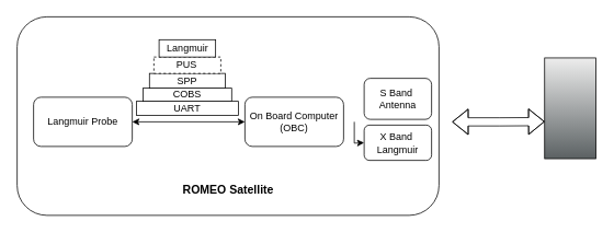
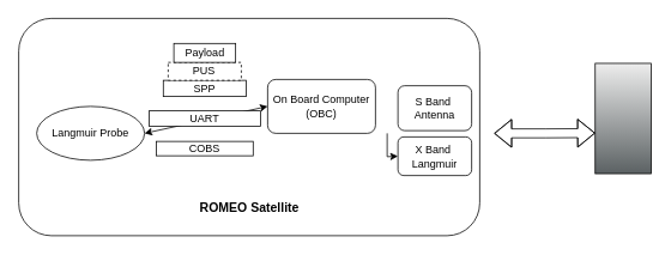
- <mxCell id="15" value="Langmuir" style="rounded=0;whiteSpace=wrap;html=1;" vertex="1" parent="1"><mxGeometry x="192.63" y="47.9" width="68.75" height="21.1" as="geometry" /></mxCell>
+ <mxCell id="15" value="Payload" style="rounded=0;whiteSpace=wrap;html=1;" vertex="1" parent="1"><mxGeometry x="192.63" y="47.9" width="68.75" height="21.1" as="geometry" /></mxCell>
- <mxCell id="11" value="COBS" style="rounded=0;whiteSpace=wrap;html=1;" vertex="1" parent="1"><mxGeometry x="173.13" y="107" width="107.75" height="16" as="geometry" /></mxCell>
+ <mxCell id="11" value="COBS" style="rounded=0;whiteSpace=wrap;html=1;" vertex="1" parent="1"><mxGeometry x="173.13" y="157" width="107.75" height="16" as="geometry" /></mxCell>
- <mxCell id="8" value="Langmuir Probe" style="rounded=1;whiteSpace=wrap;html=1;" vertex="1" parent="1"><mxGeometry x="40" y="118" width="120" height="60" as="geometry" /></mxCell>
+ <mxCell id="8" value="Langmuir Probe" style="ellipse;whiteSpace=wrap;html=1;" vertex="1" parent="1"><mxGeometry x="40" y="118" width="120" height="60" as="geometry" /></mxCell>
- <mxCell id="7" value="On Board Computer&lt;div&gt;(OBC)&lt;/div&gt;" style="rounded=1;whiteSpace=wrap;html=1;" vertex="1" parent="1"><mxGeometry x="297" y="118" width="120" height="60" as="geometry" /></mxCell>
+ <mxCell id="7" value="On Board Computer&lt;div&gt;(OBC)&lt;/div&gt;" style="rounded=1;whiteSpace=wrap;html=1;" vertex="1" parent="1"><mxGeometry x="297" y="88" width="120" height="60" as="geometry" /></mxCell>
